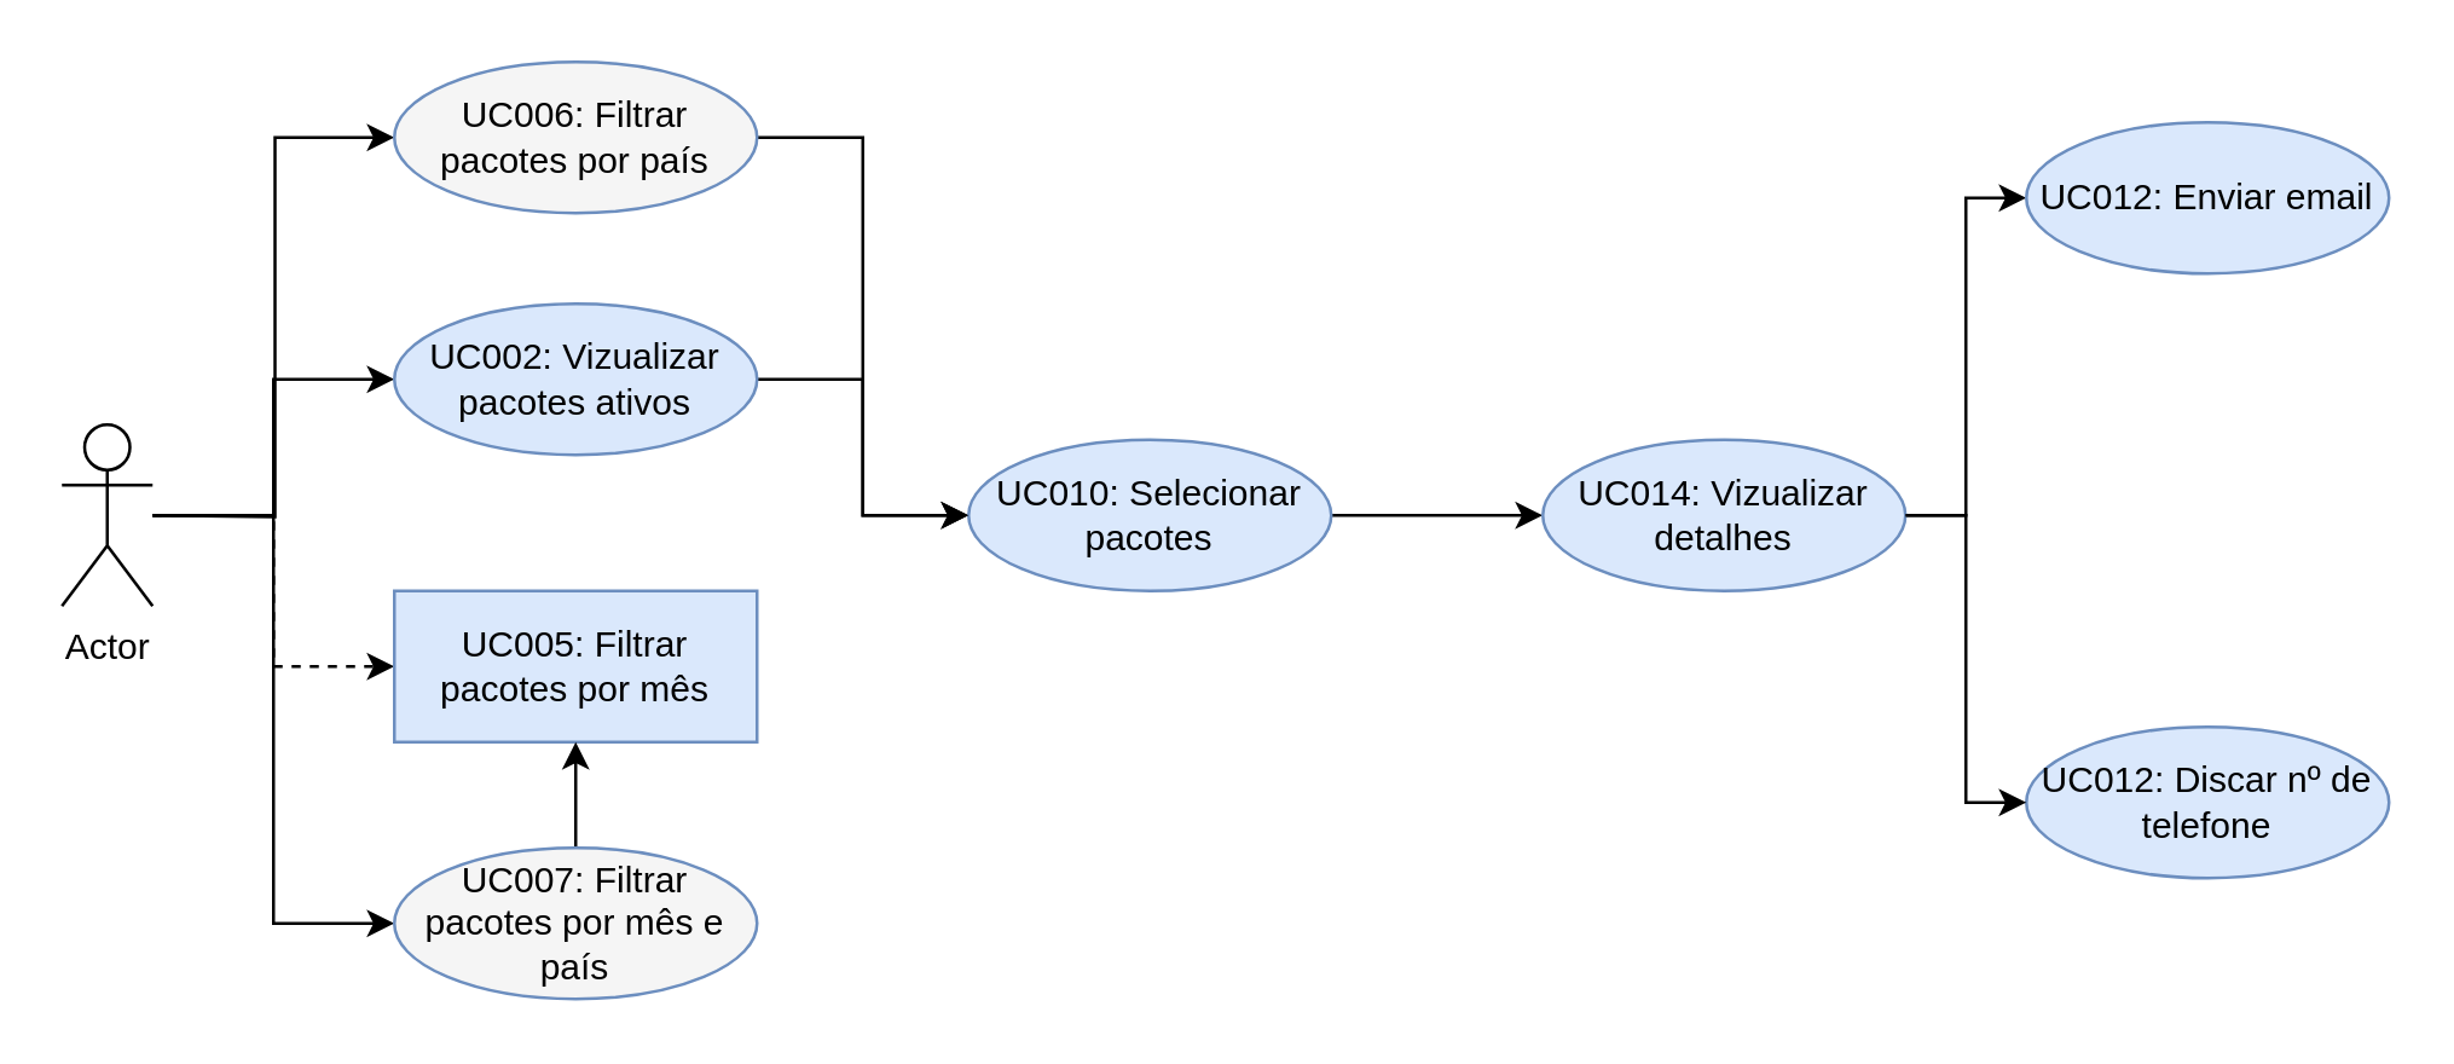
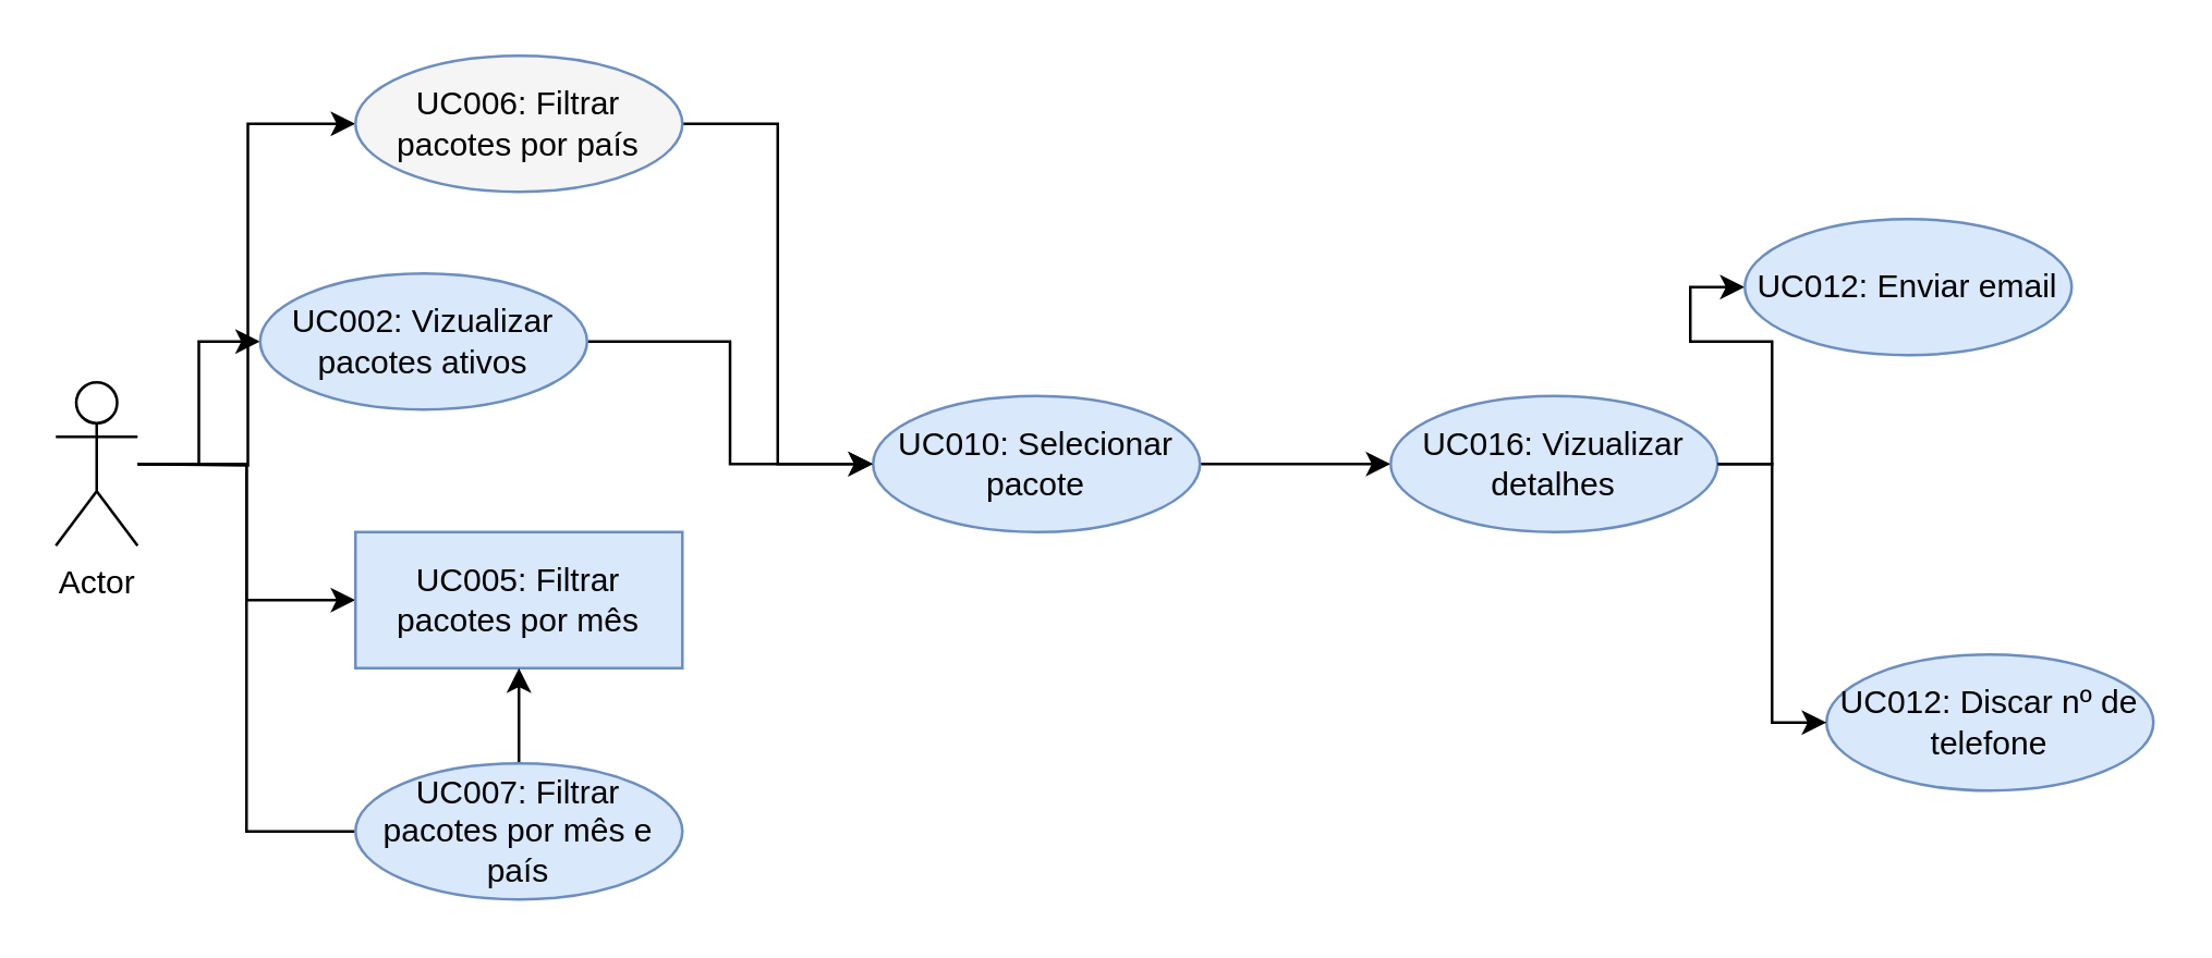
- <mxCell id="13" value="UC012: Enviar email" style="ellipse;whiteSpace=wrap;html=1;fillColor=#dae8fc;strokeColor=#6c8ebf;" vertex="1" parent="1"><mxGeometry x="670" y="40" width="120" height="50" as="geometry" /></mxCell>
+ <mxCell id="13" value="UC012: Enviar email" style="ellipse;whiteSpace=wrap;html=1;fillColor=#dae8fc;strokeColor=#6c8ebf;" vertex="1" parent="1"><mxGeometry x="640" y="80" width="120" height="50" as="geometry" /></mxCell>
- <mxCell id="8" value="UC002: Vizualizar pacotes ativos" style="ellipse;whiteSpace=wrap;html=1;fillColor=#dae8fc;strokeColor=#6c8ebf;" vertex="1" parent="1"><mxGeometry x="130" y="100" width="120" height="50" as="geometry" /></mxCell>
+ <mxCell id="8" value="UC002: Vizualizar pacotes ativos" style="ellipse;whiteSpace=wrap;html=1;fillColor=#dae8fc;strokeColor=#6c8ebf;" vertex="1" parent="1"><mxGeometry x="95" y="100" width="120" height="50" as="geometry" /></mxCell>
- <mxCell id="10" value="UC010: Selecionar pacotes" style="ellipse;whiteSpace=wrap;html=1;fillColor=#dae8fc;strokeColor=#6c8ebf;" vertex="1" parent="1"><mxGeometry x="320" y="145" width="120" height="50" as="geometry" /></mxCell>
+ <mxCell id="10" value="UC010: Selecionar pacote" style="ellipse;whiteSpace=wrap;html=1;fillColor=#dae8fc;strokeColor=#6c8ebf;" vertex="1" parent="1"><mxGeometry x="320" y="145" width="120" height="50" as="geometry" /></mxCell>
- <mxCell id="12" value="UC014: Vizualizar detalhes" style="ellipse;whiteSpace=wrap;html=1;fillColor=#dae8fc;strokeColor=#6c8ebf;" vertex="1" parent="1"><mxGeometry x="510" y="145" width="120" height="50" as="geometry" /></mxCell>
+ <mxCell id="12" value="UC016: Vizualizar detalhes" style="ellipse;whiteSpace=wrap;html=1;fillColor=#dae8fc;strokeColor=#6c8ebf;" vertex="1" parent="1"><mxGeometry x="510" y="145" width="120" height="50" as="geometry" /></mxCell>
- <mxCell id="4" value="" style="edgeStyle=orthogonalEdgeStyle;rounded=0;orthogonalLoop=1;jettySize=auto;html=1;entryX=0;entryY=0.5;entryDx=0;entryDy=0;dashed=1;" edge="1" parent="1" source="6" target="16"><mxGeometry relative="1" as="geometry"><mxPoint x="35" y="280" as="targetPoint" /></mxGeometry></mxCell>
+ <mxCell id="4" value="" style="edgeStyle=orthogonalEdgeStyle;rounded=0;orthogonalLoop=1;jettySize=auto;html=1;entryX=0;entryY=0.5;entryDx=0;entryDy=0;" edge="1" parent="1" source="6" target="16"><mxGeometry relative="1" as="geometry"><mxPoint x="35" y="280" as="targetPoint" /></mxGeometry></mxCell>
- <mxCell id="5" value="" style="edgeStyle=orthogonalEdgeStyle;rounded=0;orthogonalLoop=1;jettySize=auto;html=1;entryX=0;entryY=0.5;entryDx=0;entryDy=0;" edge="1" parent="1" source="6" target="20"><mxGeometry relative="1" as="geometry"><mxPoint x="35" y="280" as="targetPoint" /></mxGeometry></mxCell>
+ <mxCell id="5" value="" style="edgeStyle=orthogonalEdgeStyle;rounded=0;orthogonalLoop=1;jettySize=auto;html=1;entryX=0;entryY=0.5;entryDx=0;entryDy=0;endArrow=none;" edge="1" parent="1" source="6" target="20"><mxGeometry relative="1" as="geometry"><mxPoint x="35" y="280" as="targetPoint" /></mxGeometry></mxCell>
- <mxCell id="20" value="UC007: Filtrar pacotes por mês e país" style="ellipse;whiteSpace=wrap;html=1;fillColor=#f5f5f5;strokeColor=#6c8ebf;" vertex="1" parent="1"><mxGeometry x="130" y="280" width="120" height="50" as="geometry" /></mxCell>
+ <mxCell id="20" value="UC007: Filtrar pacotes por mês e país" style="ellipse;whiteSpace=wrap;html=1;fillColor=#dae8fc;strokeColor=#6c8ebf;" vertex="1" parent="1"><mxGeometry x="130" y="280" width="120" height="50" as="geometry" /></mxCell>
